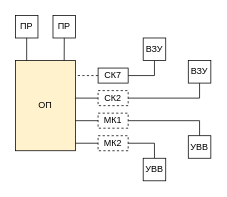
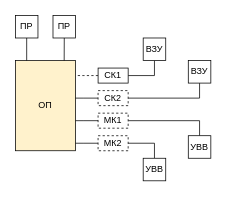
- <mxCell id="9" value="СК7" style="rounded=0;whiteSpace=wrap;html=1;" vertex="1" parent="1"><mxGeometry x="130" y="90" width="40" height="20" as="geometry" /></mxCell>
+ <mxCell id="9" value="СК1" style="rounded=0;whiteSpace=wrap;html=1;" vertex="1" parent="1"><mxGeometry x="130" y="90" width="40" height="20" as="geometry" /></mxCell>
